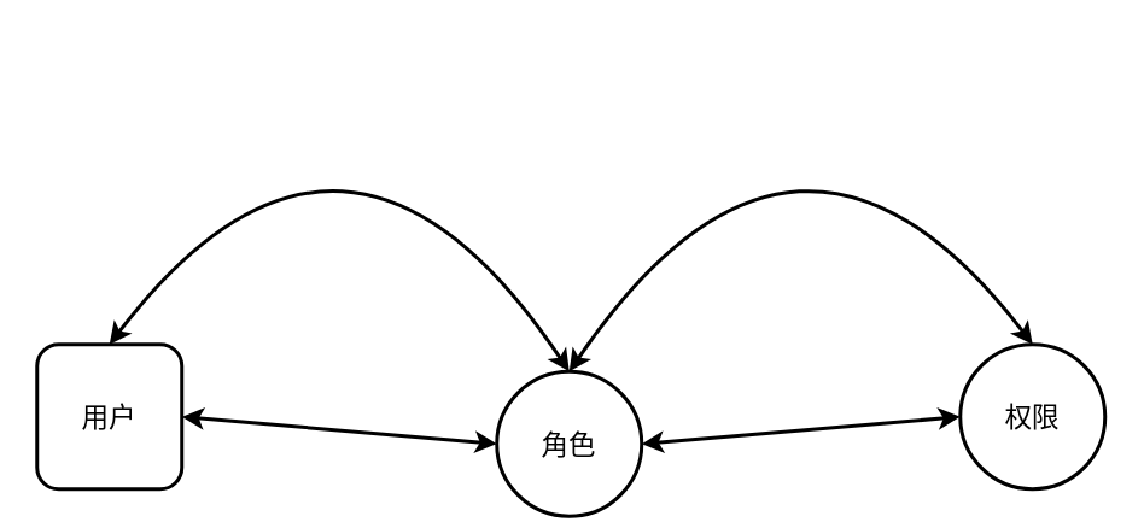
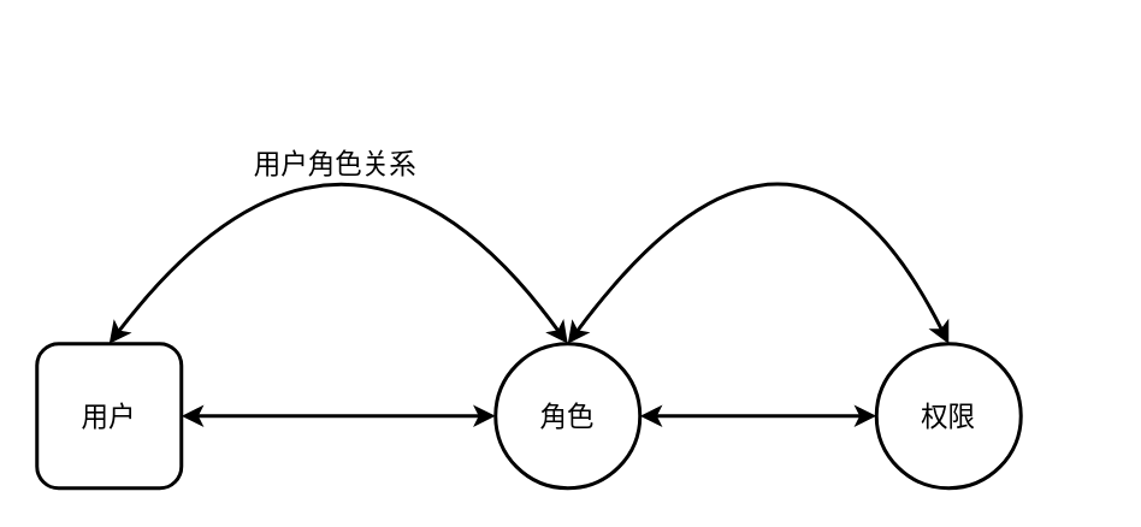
+ <mxCell id="9" value="用户角色关系" style="text;html=1;align=center;verticalAlign=middle;resizable=0;points=[];autosize=1;strokeColor=none;fontSize=15;" vertex="1" parent="1"><mxGeometry x="130" y="80" width="110" height="20" as="geometry" /></mxCell>
- <mxCell id="4" value="权限" style="ellipse;whiteSpace=wrap;html=1;aspect=fixed;strokeWidth=2;fontSize=15;" vertex="1" parent="1"><mxGeometry x="530" y="190" width="80" height="80" as="geometry" /></mxCell>
+ <mxCell id="4" value="权限" style="ellipse;whiteSpace=wrap;html=1;aspect=fixed;strokeWidth=2;fontSize=15;" vertex="1" parent="1"><mxGeometry x="485" y="190" width="80" height="80" as="geometry" /></mxCell>
- <mxCell id="3" value="角色" style="ellipse;whiteSpace=wrap;html=1;aspect=fixed;strokeWidth=2;fontSize=15;" vertex="1" parent="1"><mxGeometry x="274" y="205" width="80" height="80" as="geometry" /></mxCell>
+ <mxCell id="3" value="角色" style="ellipse;whiteSpace=wrap;html=1;aspect=fixed;strokeWidth=2;fontSize=15;" vertex="1" parent="1"><mxGeometry x="274" y="190" width="80" height="80" as="geometry" /></mxCell>
